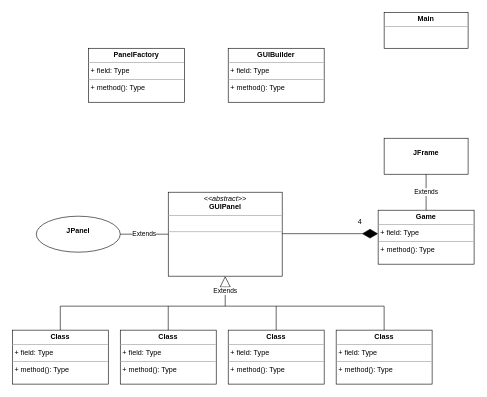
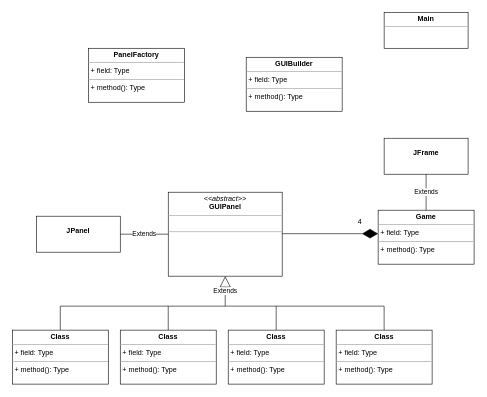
- <mxCell id="22" value="&lt;p style=&quot;margin: 0px ; margin-top: 4px ; text-align: center&quot;&gt;&lt;b&gt;GUIBuilder&lt;/b&gt;&lt;/p&gt;&lt;hr size=&quot;1&quot;&gt;&lt;p style=&quot;margin: 0px ; margin-left: 4px&quot;&gt;+ field: Type&lt;/p&gt;&lt;hr size=&quot;1&quot;&gt;&lt;p style=&quot;margin: 0px ; margin-left: 4px&quot;&gt;+ method(): Type&lt;/p&gt;" style="verticalAlign=top;align=left;overflow=fill;fontSize=12;fontFamily=Helvetica;html=1;" vertex="1" parent="1"><mxGeometry x="380" y="80" width="160" height="90" as="geometry" /></mxCell>
+ <mxCell id="22" value="&lt;p style=&quot;margin: 0px ; margin-top: 4px ; text-align: center&quot;&gt;&lt;b&gt;GUIBuilder&lt;/b&gt;&lt;/p&gt;&lt;hr size=&quot;1&quot;&gt;&lt;p style=&quot;margin: 0px ; margin-left: 4px&quot;&gt;+ field: Type&lt;/p&gt;&lt;hr size=&quot;1&quot;&gt;&lt;p style=&quot;margin: 0px ; margin-left: 4px&quot;&gt;+ method(): Type&lt;/p&gt;" style="verticalAlign=top;align=left;overflow=fill;fontSize=12;fontFamily=Helvetica;html=1;" vertex="1" parent="1"><mxGeometry x="410" y="95" width="160" height="90" as="geometry" /></mxCell>
- <mxCell id="3" value="&lt;p style=&quot;margin: 0px ; margin-top: 4px ; text-align: center&quot;&gt;&lt;br&gt;&lt;b&gt;JPanel&lt;/b&gt;&lt;/p&gt;" style="ellipse;verticalAlign=top;align=left;overflow=fill;fontSize=12;fontFamily=Helvetica;html=1;" vertex="1" parent="1"><mxGeometry x="60" y="360" width="140" height="60" as="geometry" /></mxCell>
+ <mxCell id="3" value="&lt;p style=&quot;margin: 0px ; margin-top: 4px ; text-align: center&quot;&gt;&lt;br&gt;&lt;b&gt;JPanel&lt;/b&gt;&lt;/p&gt;" style="verticalAlign=top;align=left;overflow=fill;fontSize=12;fontFamily=Helvetica;html=1;" vertex="1" parent="1"><mxGeometry x="60" y="360" width="140" height="60" as="geometry" /></mxCell>
